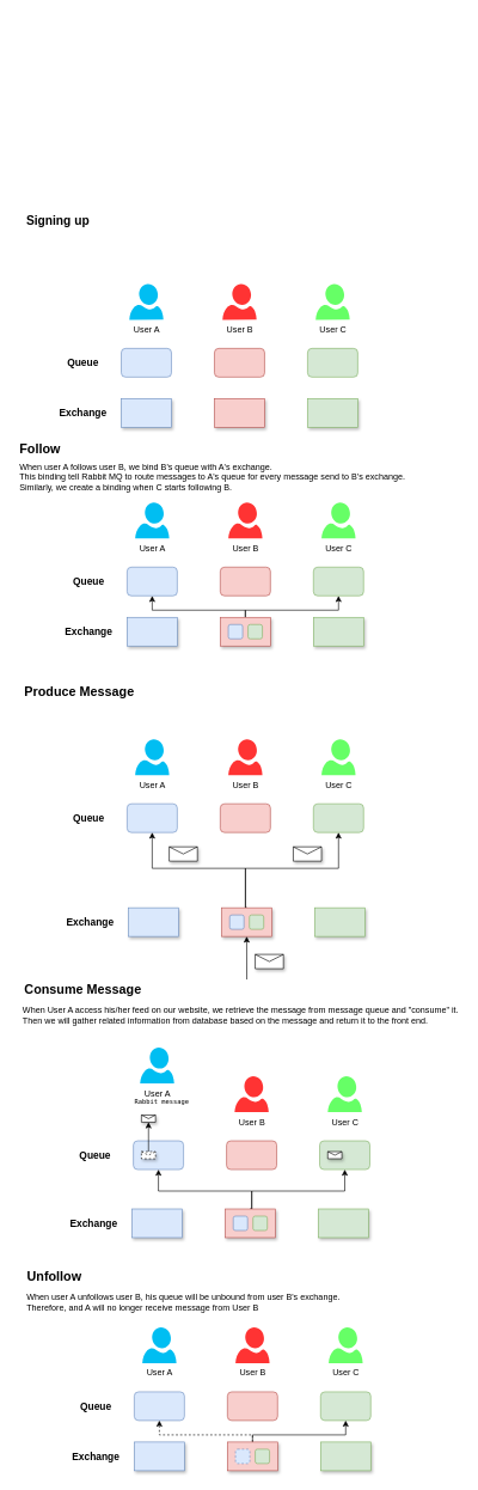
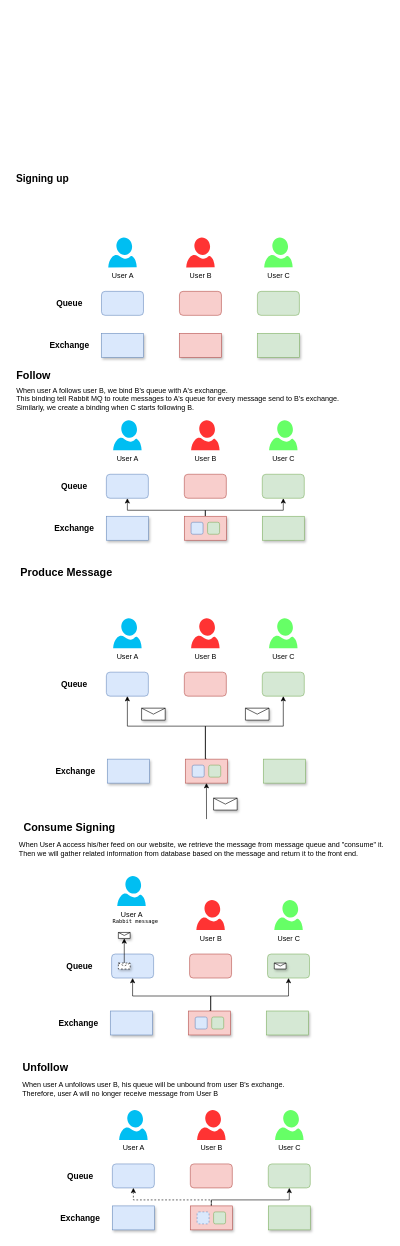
- <mxCell id="14" value="&lt;h1&gt;&lt;font style=&quot;font-size: 17px&quot;&gt;Signing up&lt;/font&gt;&lt;/h1&gt;" style="text;html=1;align=center;verticalAlign=middle;resizable=0;points=[];autosize=1;" vertex="1" parent="1"><mxGeometry x="30" y="280" width="100" height="50" as="geometry" /></mxCell>
+ <mxCell id="14" value="&lt;h1&gt;&lt;font style=&quot;font-size: 17px&quot;&gt;Signing up&lt;/font&gt;&lt;/h1&gt;" style="text;html=1;align=center;verticalAlign=middle;resizable=0;points=[];autosize=1;" vertex="1" parent="1"><mxGeometry x="20" y="270" width="100" height="50" as="geometry" /></mxCell>
- <mxCell id="47" value="&lt;h2&gt;Produce Message&lt;/h2&gt;" style="text;html=1;align=center;verticalAlign=middle;resizable=0;points=[];autosize=1;" vertex="1" parent="1"><mxGeometry x="25" y="939" width="170" height="50" as="geometry" /></mxCell>
+ <mxCell id="47" value="&lt;h2&gt;Produce Message&lt;/h2&gt;" style="text;html=1;align=center;verticalAlign=middle;resizable=0;points=[];autosize=1;" vertex="1" parent="1"><mxGeometry x="25" y="929" width="170" height="50" as="geometry" /></mxCell>
- <mxCell id="52" value="&lt;h2&gt;Consume Message&lt;/h2&gt;" style="text;html=1;align=center;verticalAlign=middle;resizable=0;points=[];autosize=1;" vertex="1" parent="1"><mxGeometry x="25" y="1355" width="180" height="50" as="geometry" /></mxCell>
+ <mxCell id="52" value="&lt;h2&gt;Consume Signing&lt;/h2&gt;" style="text;html=1;align=center;verticalAlign=middle;resizable=0;points=[];autosize=1;" vertex="1" parent="1"><mxGeometry x="25" y="1355" width="180" height="50" as="geometry" /></mxCell>
- <mxCell id="74" value="When user A unfollows user B, his queue will be unbound from user B's exchange. &lt;br&gt;Therefore, and A will no longer receive message from User B" style="text;html=1;align=left;verticalAlign=middle;resizable=0;points=[];autosize=1;" vertex="1" parent="1"><mxGeometry x="35" y="1800" width="450" height="30" as="geometry" /></mxCell>
+ <mxCell id="74" value="When user A unfollows user B, his queue will be unbound from user B's exchange. &lt;br&gt;Therefore, user A will no longer receive message from User B" style="text;html=1;align=left;verticalAlign=middle;resizable=0;points=[];autosize=1;" vertex="1" parent="1"><mxGeometry x="35" y="1800" width="450" height="30" as="geometry" /></mxCell>
